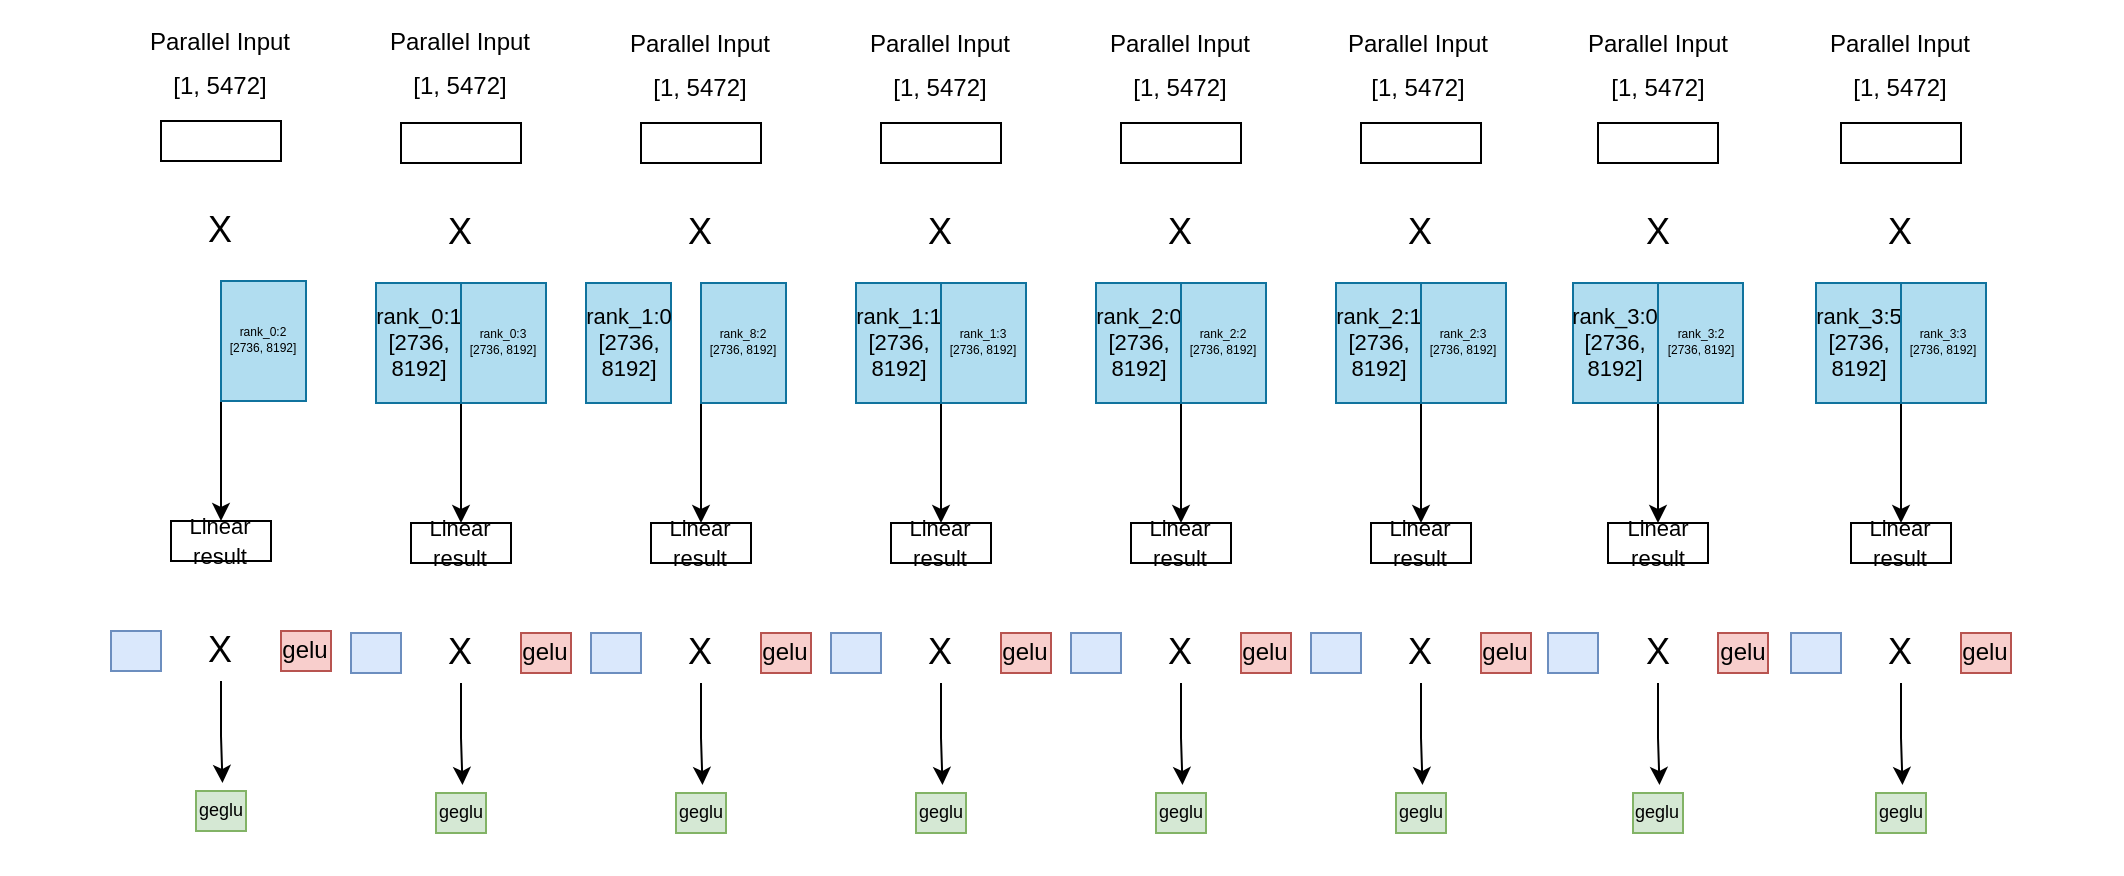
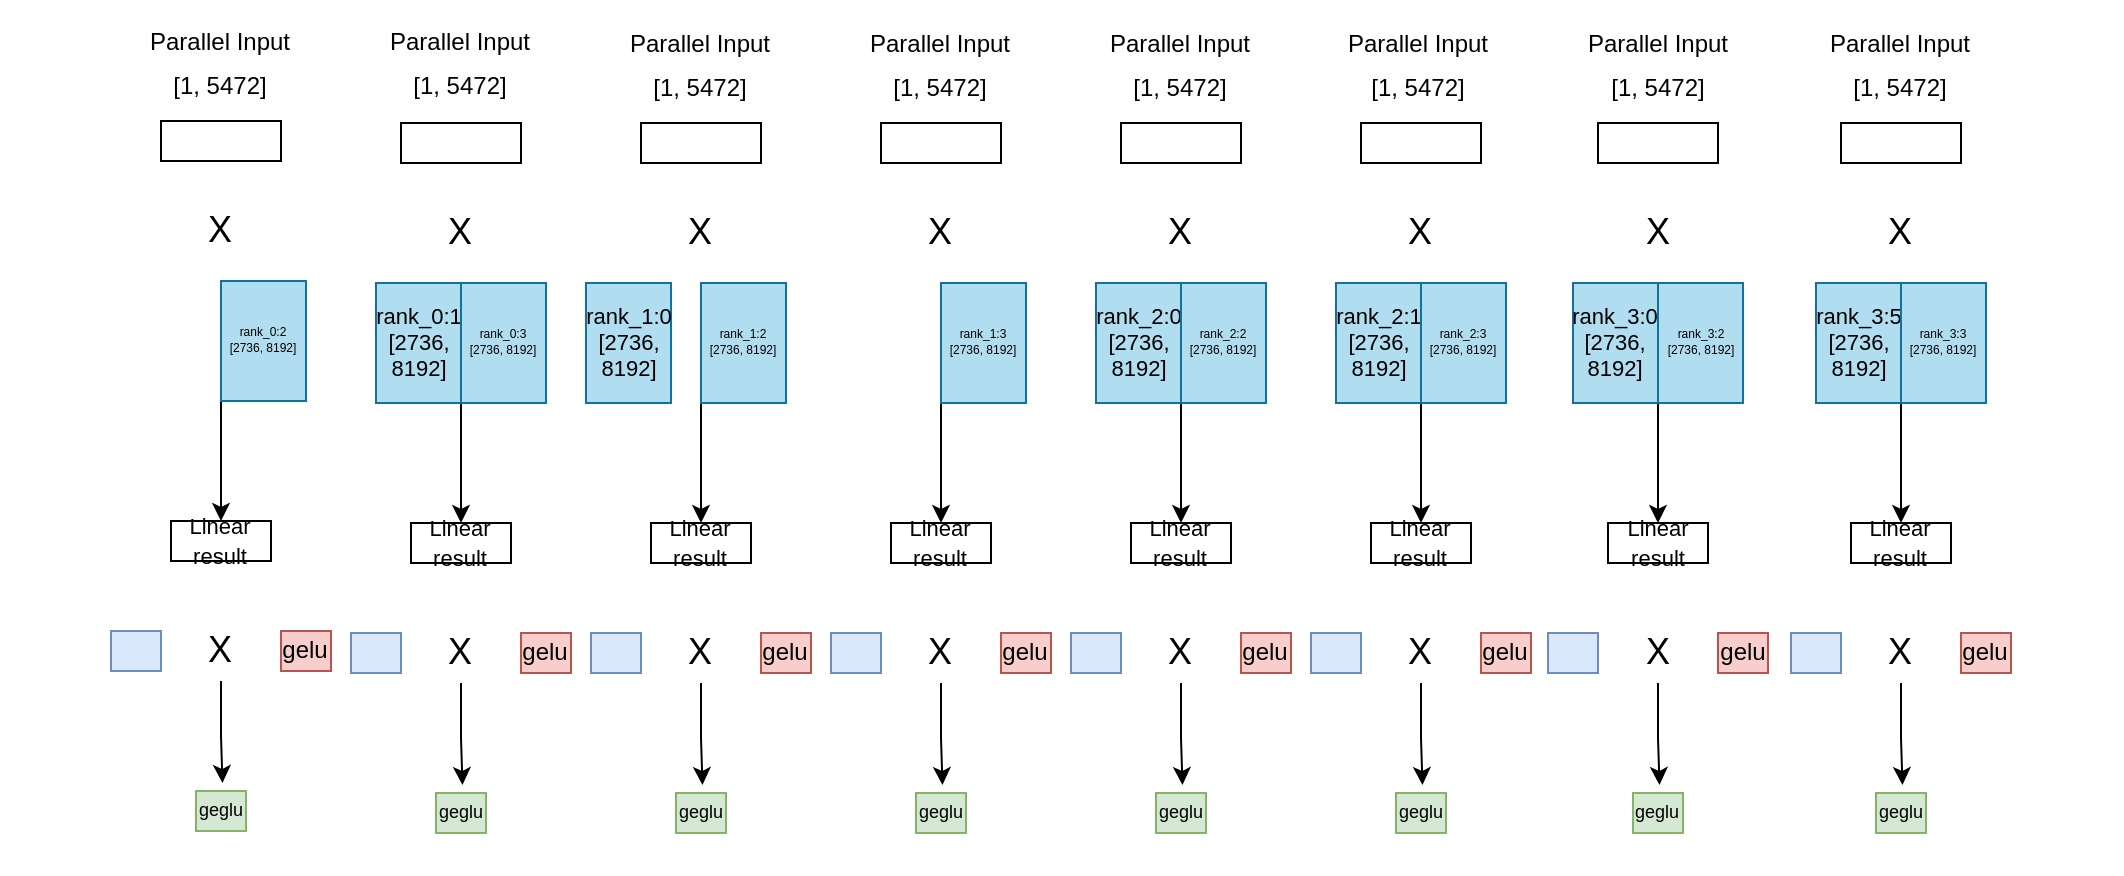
- <mxCell id="28" value="rank_8:2&lt;br&gt;[2736, 8192]" style="rounded=0;whiteSpace=wrap;html=1;fillColor=#b1ddf0;strokeColor=#10739e;fontSize=6;" vertex="1" parent="1"><mxGeometry x="350" y="141" width="42.5" height="60" as="geometry" /></mxCell>
+ <mxCell id="28" value="rank_1:2&lt;br&gt;[2736, 8192]" style="rounded=0;whiteSpace=wrap;html=1;fillColor=#b1ddf0;strokeColor=#10739e;fontSize=6;" vertex="1" parent="1"><mxGeometry x="350" y="141" width="42.5" height="60" as="geometry" /></mxCell>
- <mxCell id="38" value="&lt;font style=&quot;font-size: 11px;&quot;&gt;rank_1:1&lt;br style=&quot;font-size: 11px;&quot;&gt;[2736, 8192]&lt;/font&gt;" style="rounded=0;whiteSpace=wrap;html=1;fillColor=#b1ddf0;strokeColor=#10739e;fontSize=6;" vertex="1" parent="1"><mxGeometry x="427.5" y="141" width="42.5" height="60" as="geometry" /></mxCell>
